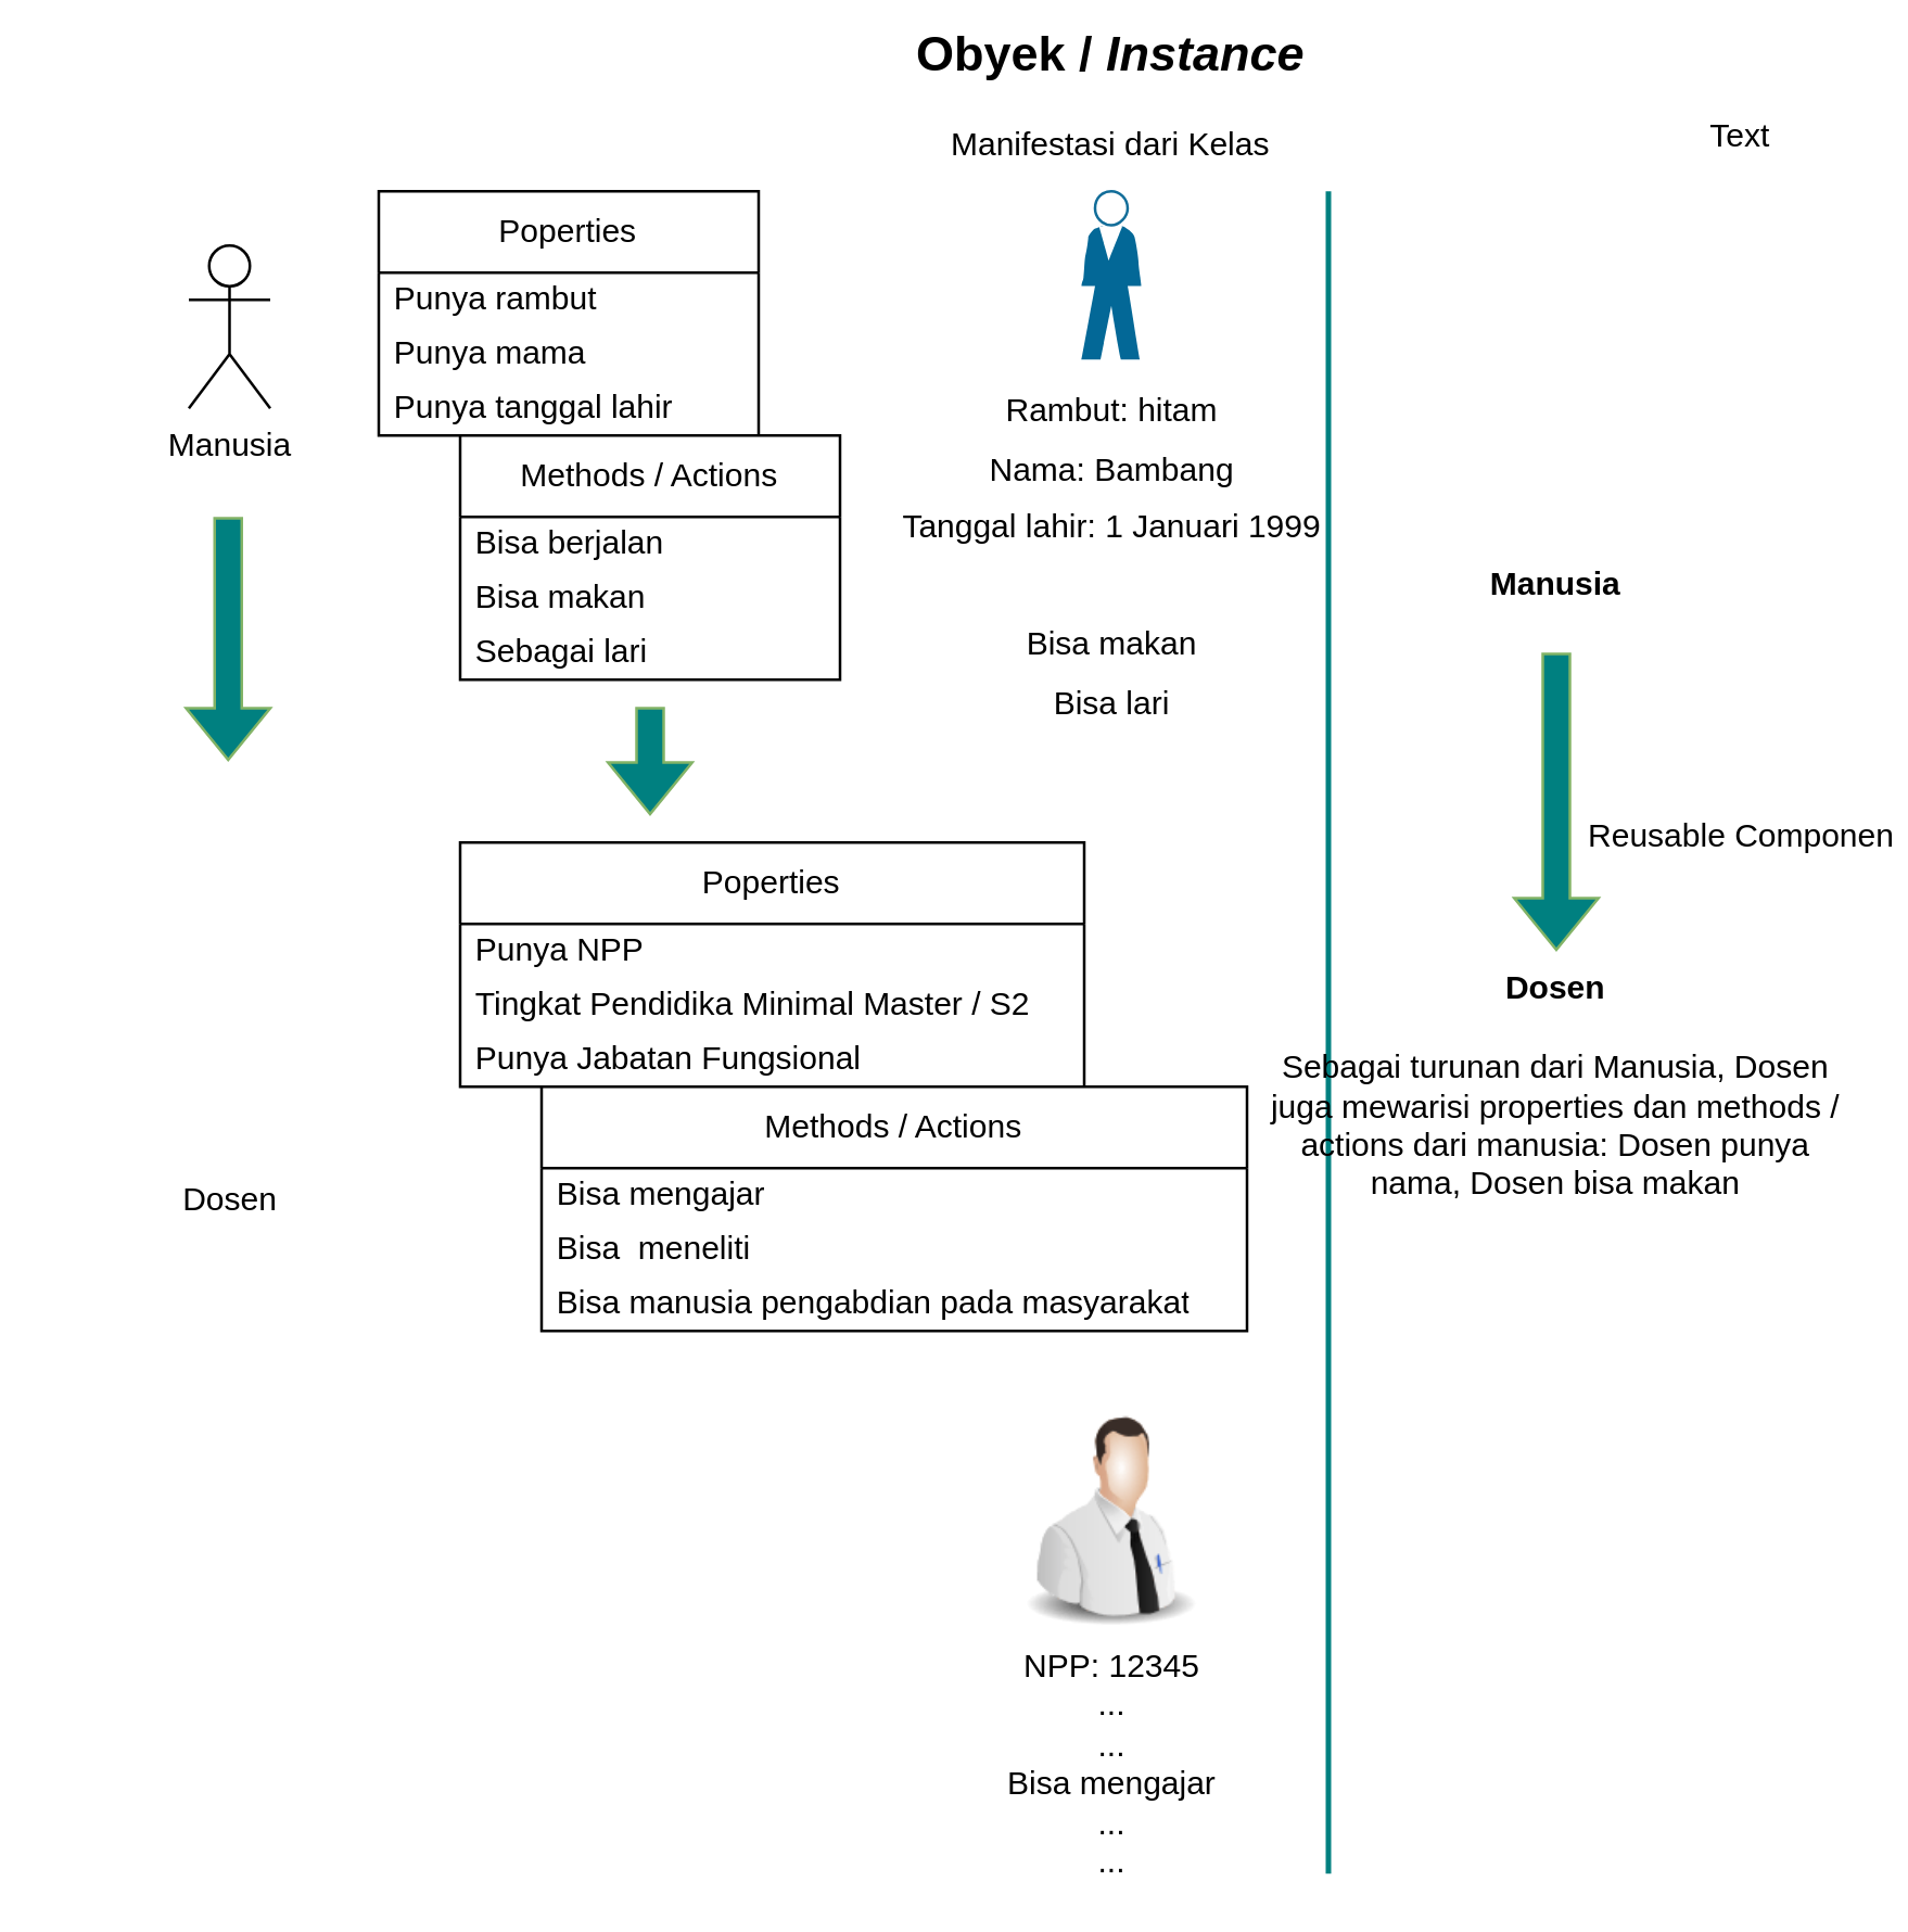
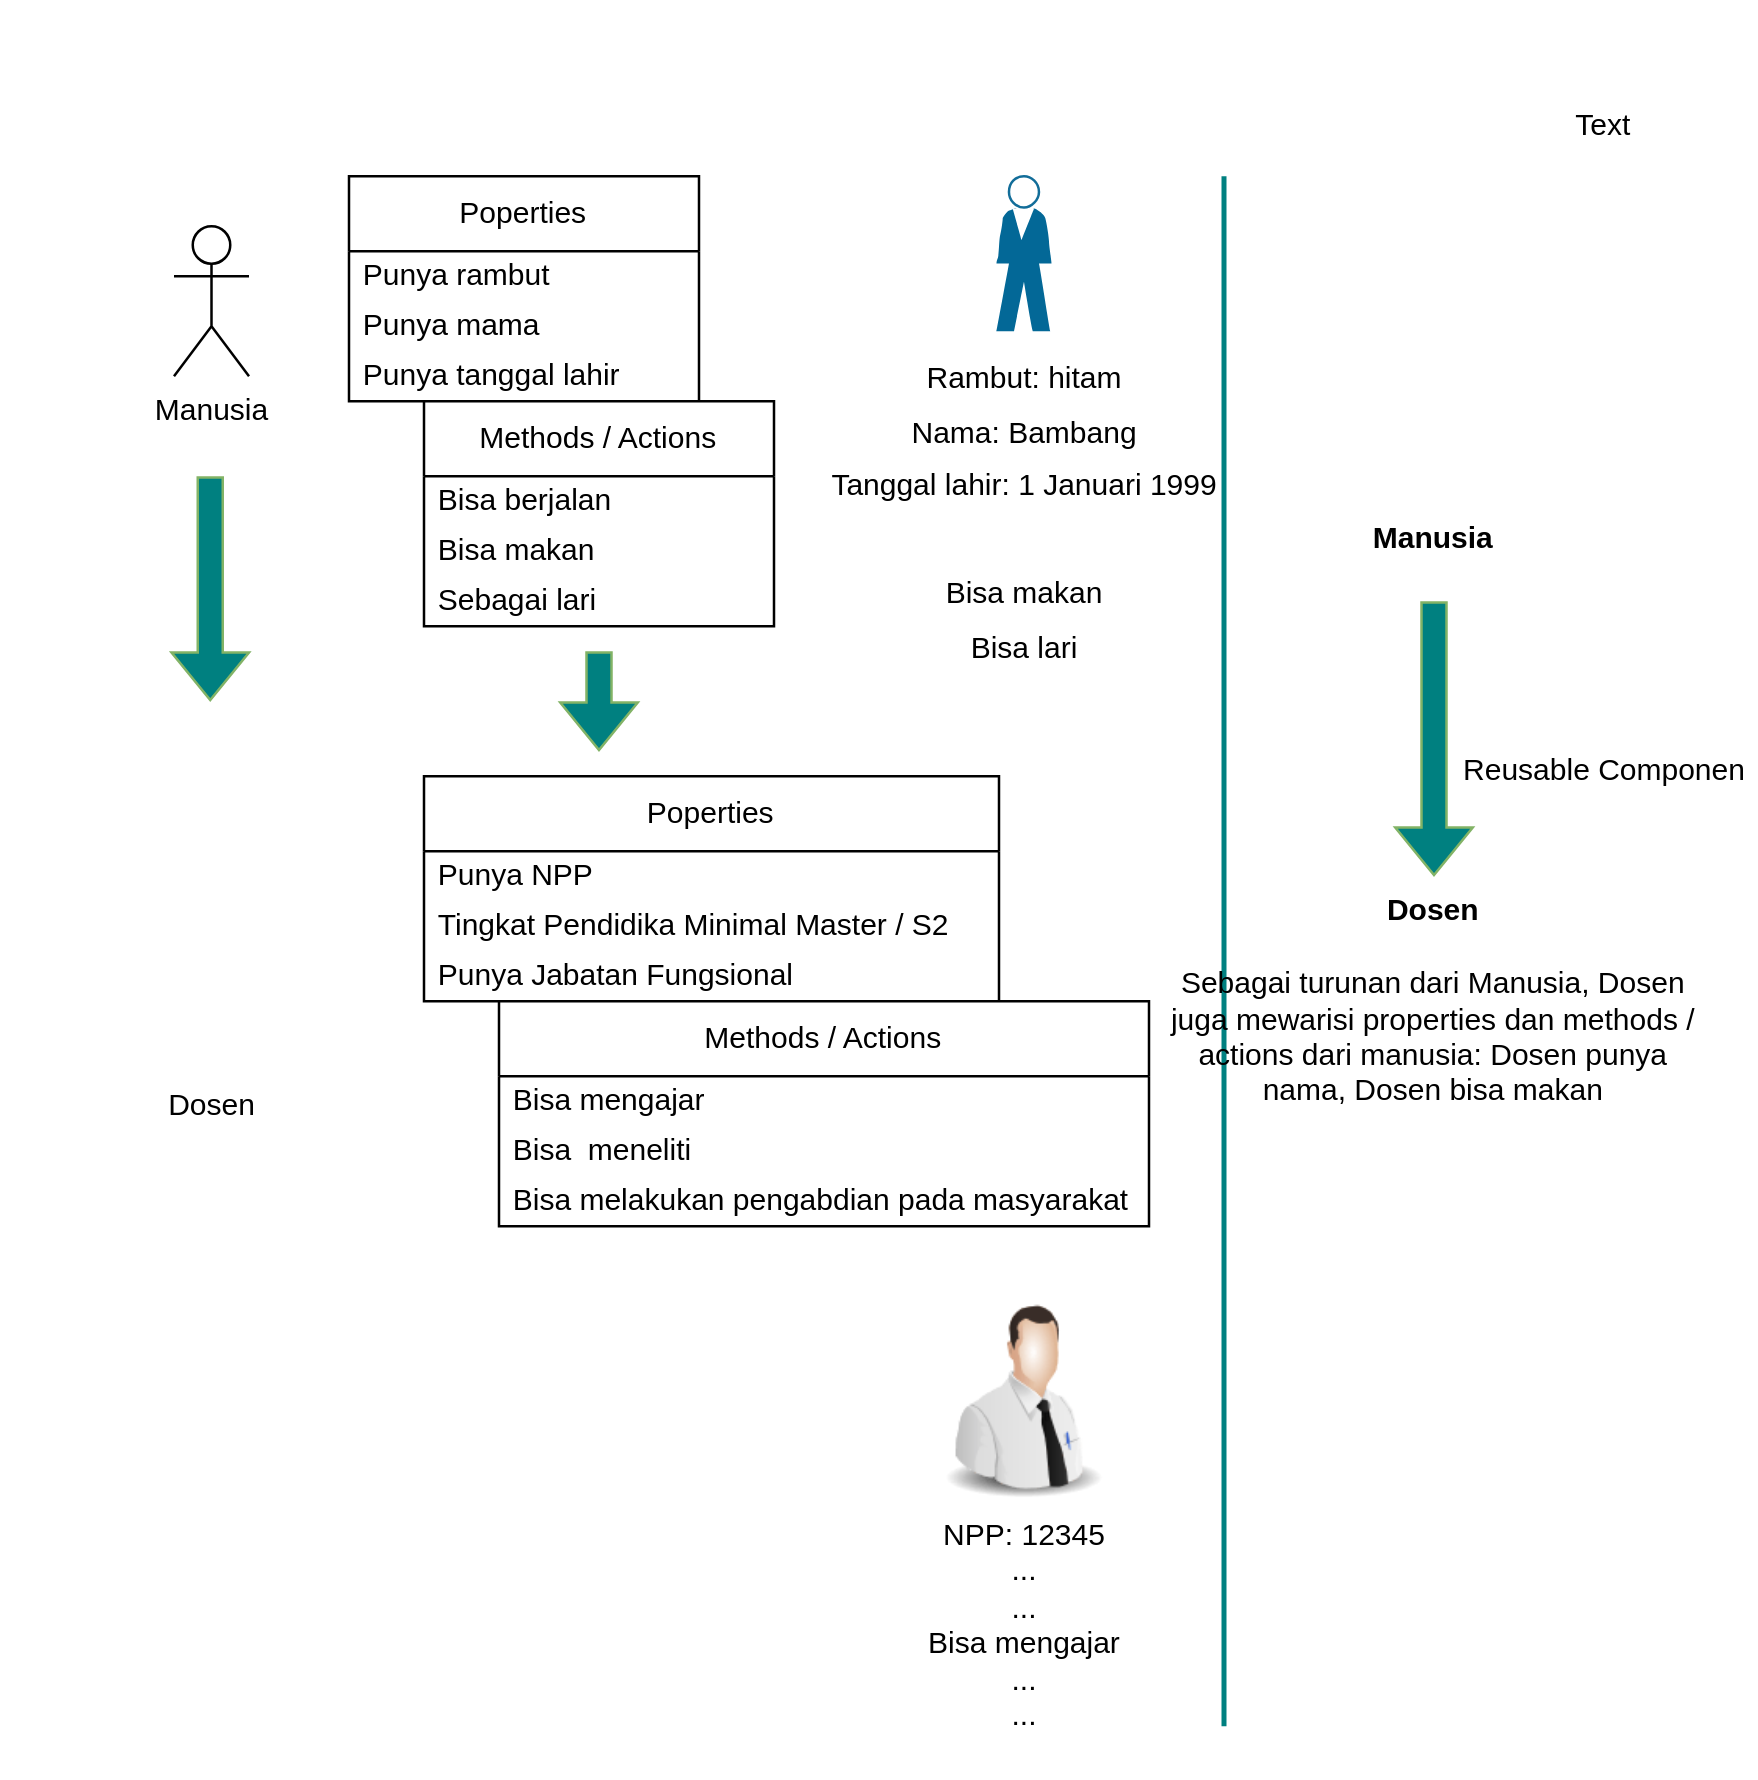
- <mxCell id="31" value="&lt;b&gt;&lt;font style=&quot;font-size: 18px;&quot;&gt;Obyek / &lt;i&gt;Instance&lt;/i&gt;&lt;/font&gt;&lt;/b&gt;&lt;br&gt;&lt;br&gt;Manifestasi dari Kelas" style="text;html=1;strokeColor=none;fillColor=none;align=center;verticalAlign=middle;whiteSpace=wrap;rounded=0;" vertex="1" parent="1"><mxGeometry x="324" y="20" width="170" height="30" as="geometry" /></mxCell>
- <mxCell id="21" value="Bisa manusia pengabdian pada masyarakat" style="text;strokeColor=none;fillColor=none;align=left;verticalAlign=middle;spacingLeft=4;spacingRight=4;overflow=hidden;points=[[0,0.5],[1,0.5]];portConstraint=eastwest;rotatable=0;whiteSpace=wrap;html=1;" vertex="1" parent="18"><mxGeometry y="70" width="260" height="20" as="geometry" /></mxCell>
+ <mxCell id="21" value="Bisa melakukan pengabdian pada masyarakat" style="text;strokeColor=none;fillColor=none;align=left;verticalAlign=middle;spacingLeft=4;spacingRight=4;overflow=hidden;points=[[0,0.5],[1,0.5]];portConstraint=eastwest;rotatable=0;whiteSpace=wrap;html=1;" vertex="1" parent="18"><mxGeometry y="70" width="260" height="20" as="geometry" /></mxCell>
